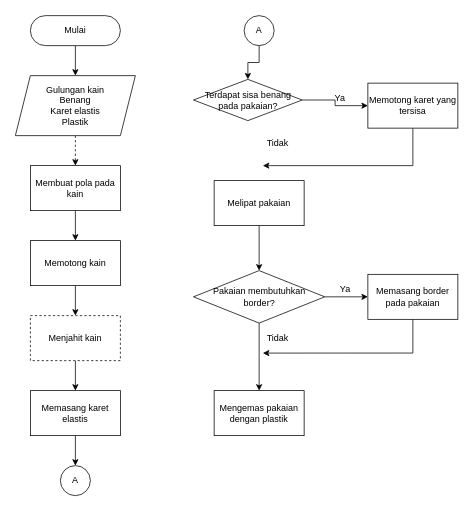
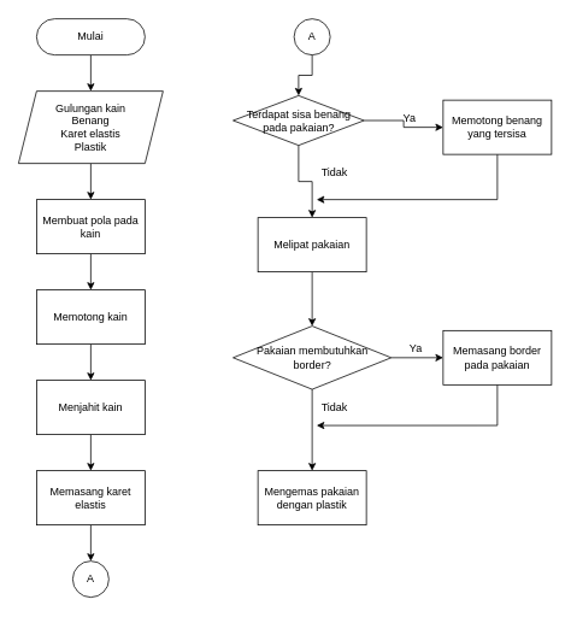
- <mxCell id="21" value="Memotong karet yang tersisa" style="rounded=0;whiteSpace=wrap;html=1;" parent="1" vertex="1"><mxGeometry x="490" y="110" width="120" height="60" as="geometry" /></mxCell>
+ <mxCell id="21" value="Memotong benang yang tersisa" style="rounded=0;whiteSpace=wrap;html=1;" parent="1" vertex="1"><mxGeometry x="490" y="110" width="120" height="60" as="geometry" /></mxCell>
- <mxCell id="4" style="edgeStyle=orthogonalEdgeStyle;rounded=0;orthogonalLoop=1;jettySize=auto;html=1;dashed=1;" parent="1" source="5" target="7" edge="1"><mxGeometry relative="1" as="geometry" /></mxCell>
+ <mxCell id="4" style="edgeStyle=orthogonalEdgeStyle;rounded=0;orthogonalLoop=1;jettySize=auto;html=1;" parent="1" source="5" target="7" edge="1"><mxGeometry relative="1" as="geometry" /></mxCell>
+ <mxCell id="18" style="edgeStyle=orthogonalEdgeStyle;rounded=0;orthogonalLoop=1;jettySize=auto;html=1;entryX=0.5;entryY=0;entryDx=0;entryDy=0;" parent="1" source="19" target="29" edge="1"><mxGeometry relative="1" as="geometry" /></mxCell>
- <mxCell id="11" value="Menjahit kain" style="whiteSpace=wrap;html=1;rounded=0;dashed=1;" parent="1" vertex="1"><mxGeometry x="40" y="420" width="120" height="60" as="geometry" /></mxCell>
+ <mxCell id="11" value="Menjahit kain" style="whiteSpace=wrap;html=1;rounded=0;" parent="1" vertex="1"><mxGeometry x="40" y="420" width="120" height="60" as="geometry" /></mxCell>
